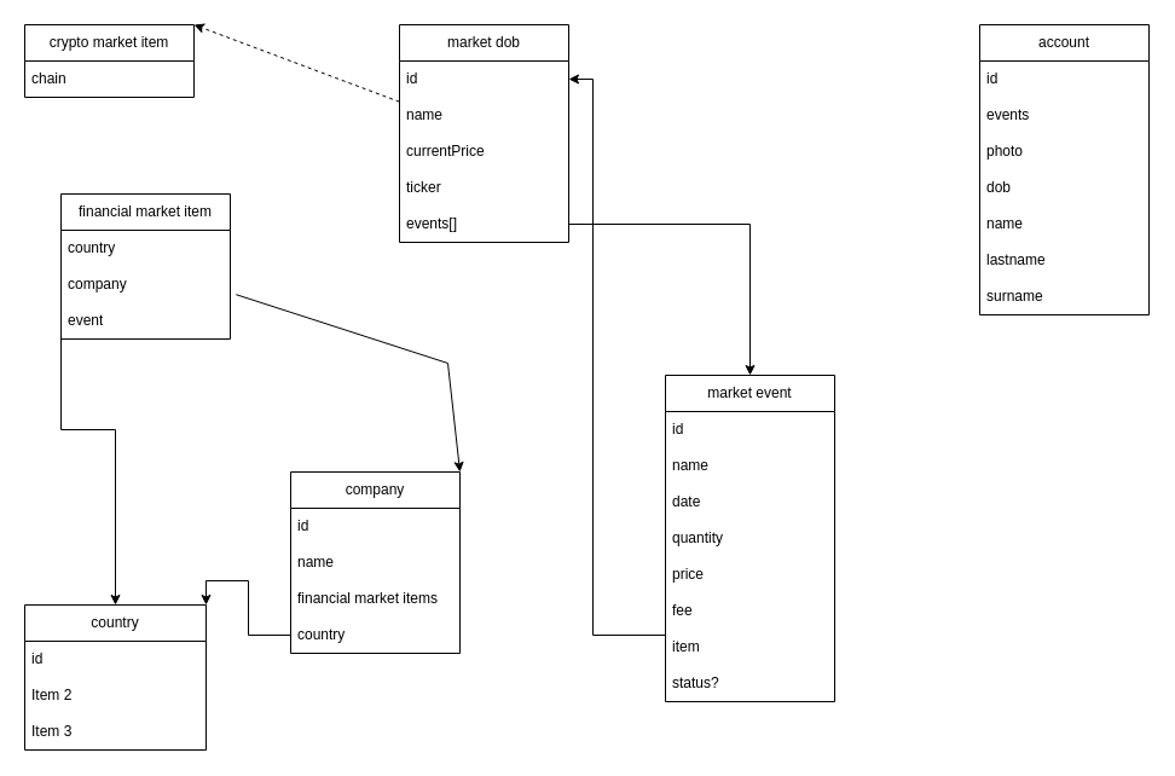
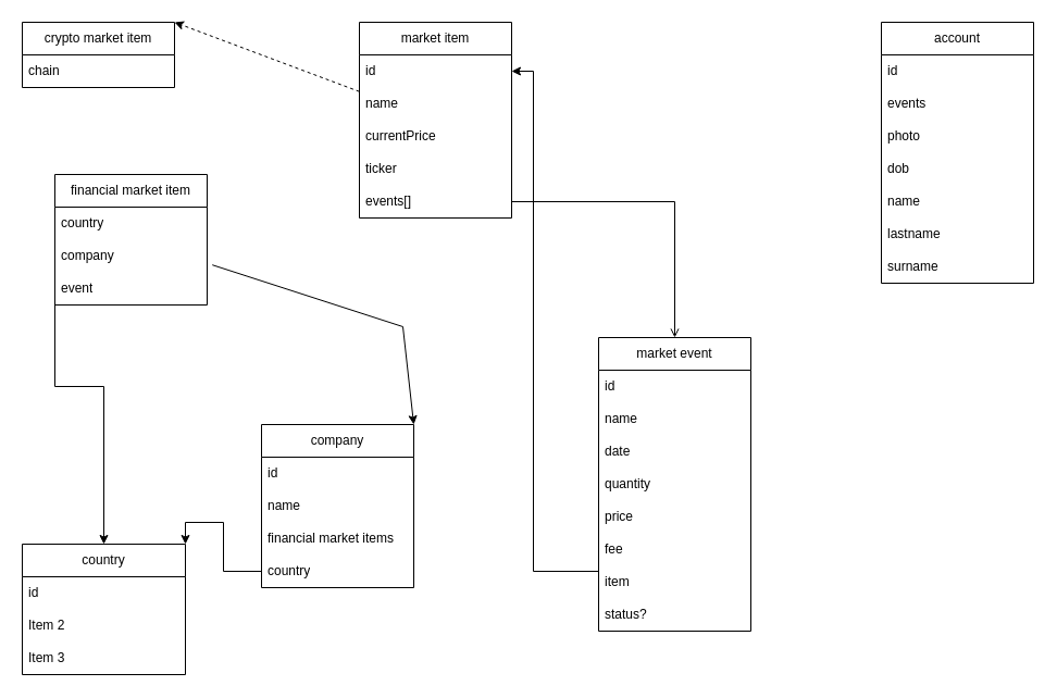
- <mxCell id="11" value="market dob" style="swimlane;fontStyle=0;childLayout=stackLayout;horizontal=1;startSize=30;horizontalStack=0;resizeParent=1;resizeParentMax=0;resizeLast=0;collapsible=1;marginBottom=0;whiteSpace=wrap;html=1;" parent="1" vertex="1"><mxGeometry x="330" y="20" width="140" height="180" as="geometry" /></mxCell>
+ <mxCell id="11" value="market item" style="swimlane;fontStyle=0;childLayout=stackLayout;horizontal=1;startSize=30;horizontalStack=0;resizeParent=1;resizeParentMax=0;resizeLast=0;collapsible=1;marginBottom=0;whiteSpace=wrap;html=1;" parent="1" vertex="1"><mxGeometry x="330" y="20" width="140" height="180" as="geometry" /></mxCell>
- <mxCell id="21" style="edgeStyle=orthogonalEdgeStyle;rounded=0;orthogonalLoop=1;jettySize=auto;html=1;entryX=0.5;entryY=0;entryDx=0;entryDy=0;" parent="1" source="16" target="2" edge="1"><mxGeometry relative="1" as="geometry" /></mxCell>
+ <mxCell id="21" style="edgeStyle=orthogonalEdgeStyle;rounded=0;orthogonalLoop=1;jettySize=auto;html=1;entryX=0.5;entryY=0;entryDx=0;entryDy=0;endArrow=open;" parent="1" source="16" target="2" edge="1"><mxGeometry relative="1" as="geometry" /></mxCell>
